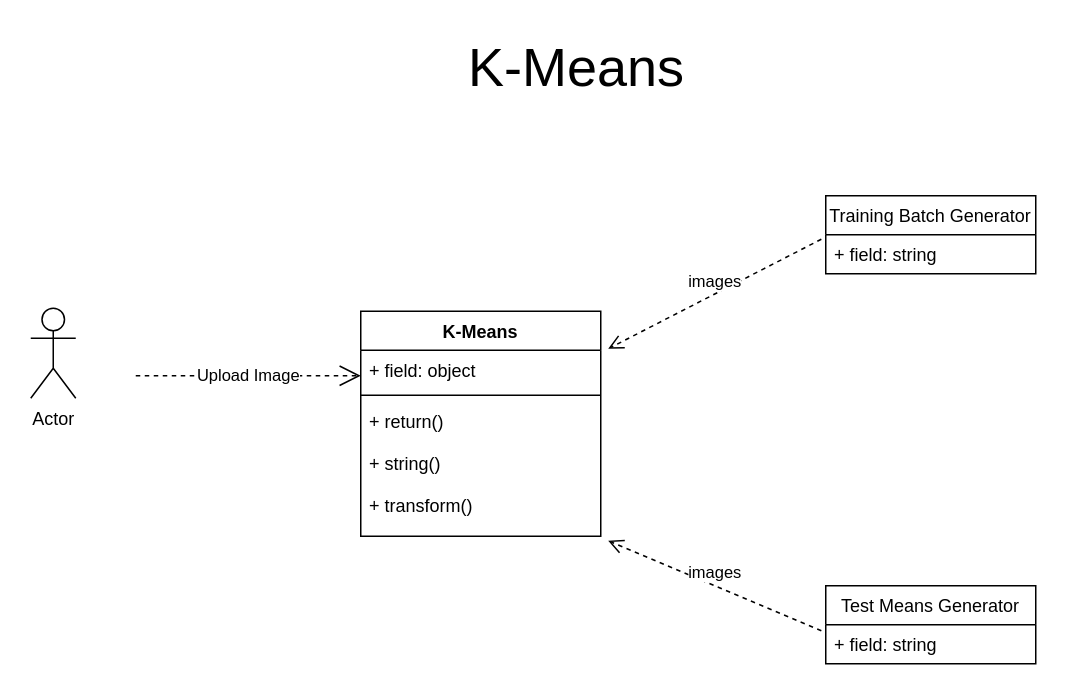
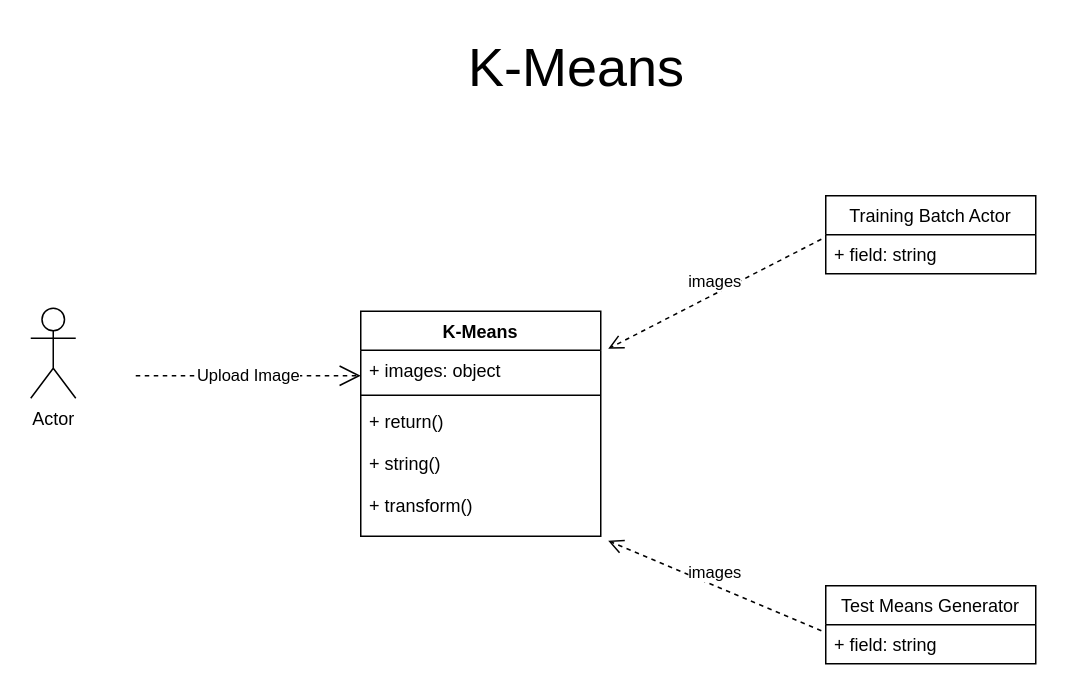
- <mxCell id="9" value="Training Batch Generator" style="swimlane;fontStyle=0;childLayout=stackLayout;horizontal=1;startSize=26;fillColor=none;horizontalStack=0;resizeParent=1;resizeParentMax=0;resizeLast=0;collapsible=1;marginBottom=0;" vertex="1" parent="1"><mxGeometry x="550" y="130" width="140" height="52" as="geometry" /></mxCell>
+ <mxCell id="9" value="Training Batch Actor" style="swimlane;fontStyle=0;childLayout=stackLayout;horizontal=1;startSize=26;fillColor=none;horizontalStack=0;resizeParent=1;resizeParentMax=0;resizeLast=0;collapsible=1;marginBottom=0;" vertex="1" parent="1"><mxGeometry x="550" y="130" width="140" height="52" as="geometry" /></mxCell>
- <mxCell id="6" value="+ field: object" style="text;strokeColor=none;fillColor=none;align=left;verticalAlign=top;spacingLeft=4;spacingRight=4;overflow=hidden;rotatable=0;points=[[0,0.5],[1,0.5]];portConstraint=eastwest;" vertex="1" parent="5"><mxGeometry y="26" width="160" height="26" as="geometry" /></mxCell>
+ <mxCell id="6" value="+ images: object" style="text;strokeColor=none;fillColor=none;align=left;verticalAlign=top;spacingLeft=4;spacingRight=4;overflow=hidden;rotatable=0;points=[[0,0.5],[1,0.5]];portConstraint=eastwest;" vertex="1" parent="5"><mxGeometry y="26" width="160" height="26" as="geometry" /></mxCell>
